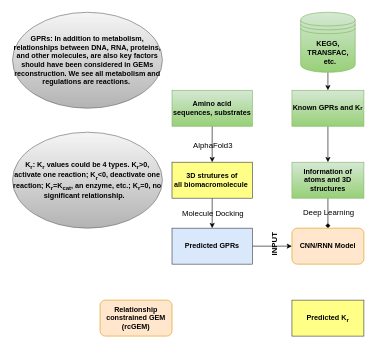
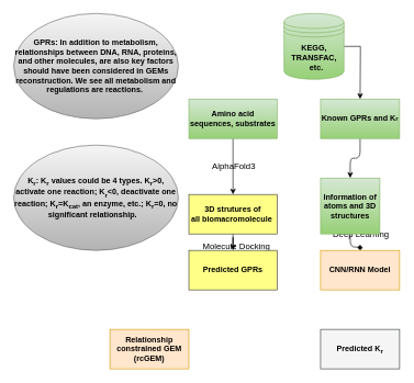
- <mxCell id="22" value="KEGG,&lt;div&gt;TRANSFAC,&lt;br&gt;&lt;div&gt;&amp;nbsp; etc.&lt;/div&gt;&lt;/div&gt;" style="shape=datastore;whiteSpace=wrap;html=1;fillColor=#d5e8d4;gradientColor=#97d077;strokeColor=#82b366;fontStyle=1" vertex="1" parent="1"><mxGeometry x="500.5" y="20" width="91" height="100" as="geometry" /></mxCell>
+ <mxCell id="22" value="KEGG,&lt;div&gt;TRANSFAC,&lt;br&gt;&lt;div&gt;&amp;nbsp; etc.&lt;/div&gt;&lt;/div&gt;" style="shape=datastore;whiteSpace=wrap;html=1;fillColor=#d5e8d4;gradientColor=#97d077;strokeColor=#82b366;fontStyle=1" vertex="1" parent="1"><mxGeometry x="430.5" y="20" width="91" height="100" as="geometry" /></mxCell>
- <mxCell id="7" value="3D strutures of all&amp;nbsp;biomacromolecule&amp;nbsp;" style="rounded=0;whiteSpace=wrap;html=1;fontStyle=1;fillColor=#ffff88;strokeColor=#36393d;" parent="1" vertex="1"><mxGeometry x="286" y="270" width="134" height="60" as="geometry" /></mxCell>
+ <mxCell id="7" value="3D strutures of all&amp;nbsp;biomacromolecule&amp;nbsp;" style="rounded=0;whiteSpace=wrap;html=1;fontStyle=1;fillColor=#ffff88;strokeColor=#36393d;" parent="1" vertex="1"><mxGeometry x="286" y="295" width="134" height="60" as="geometry" /></mxCell>
- <mxCell id="15" value="Information of atoms and 3D structures" style="rounded=0;whiteSpace=wrap;html=1;fontStyle=1;fillColor=#d5e8d4;gradientColor=#97d077;strokeColor=#82b366;" parent="1" vertex="1"><mxGeometry x="486" y="270" width="120" height="60" as="geometry" /></mxCell>
+ <mxCell id="15" value="Information of atoms and 3D structures" style="rounded=0;whiteSpace=wrap;html=1;fontStyle=1;fillColor=#d5e8d4;gradientColor=#97d077;strokeColor=#82b366;" parent="1" vertex="1"><mxGeometry x="486" y="270" width="90" height="85" as="geometry" /></mxCell>
- <mxCell id="10" value="Predicted GPRs" style="rounded=0;whiteSpace=wrap;html=1;fillColor=#dae8fc;strokeColor=#36393d;fontStyle=1;" parent="1" vertex="1"><mxGeometry x="286" y="380" width="134" height="60" as="geometry" /></mxCell>
+ <mxCell id="10" value="Predicted GPRs" style="rounded=0;whiteSpace=wrap;html=1;fillColor=#ffff88;strokeColor=#36393d;fontStyle=1" parent="1" vertex="1"><mxGeometry x="286" y="380" width="134" height="60" as="geometry" /></mxCell>
- <mxCell id="8" style="edgeStyle=orthogonalEdgeStyle;orthogonalLoop=1;jettySize=auto;html=1;entryX=0;entryY=0.5;entryDx=0;entryDy=0;fontStyle=1" parent="1" source="10" target="16" edge="1"><mxGeometry relative="1" as="geometry"><Array as="points"><mxPoint x="446" y="410" /><mxPoint x="446" y="410" /></Array></mxGeometry></mxCell>
- <mxCell id="9" value="INPUT" style="edgeLabel;html=1;align=center;verticalAlign=middle;resizable=0;points=[];rotation=-90;labelBackgroundColor=none;fontSize=13;fontStyle=1" parent="8" vertex="1" connectable="0"><mxGeometry x="0.075" y="2" relative="1" as="geometry"><mxPoint as="offset" /></mxGeometry></mxCell>
- <mxCell id="16" value="CNN/RNN Model" style="whiteSpace=wrap;html=1;fillColor=#ffe6cc;strokeColor=#d79b00;fontStyle=1;rounded=1;" parent="1" vertex="1"><mxGeometry x="486" y="380" width="120" height="60" as="geometry" /></mxCell>
+ <mxCell id="16" value="CNN/RNN Model" style="rounded=0;whiteSpace=wrap;html=1;fillColor=#ffe6cc;strokeColor=#d79b00;fontStyle=1" parent="1" vertex="1"><mxGeometry x="486" y="380" width="120" height="60" as="geometry" /></mxCell>
- <mxCell id="19" value="Relationship constrained GEM (rcGEM)" style="whiteSpace=wrap;html=1;fillColor=#ffe6cc;strokeColor=#d79b00;fontStyle=1;rounded=1;" parent="1" vertex="1"><mxGeometry x="166" y="500" width="120" height="60" as="geometry" /></mxCell>
+ <mxCell id="19" value="Relationship constrained GEM (rcGEM)" style="whiteSpace=wrap;html=1;rounded=0;fillColor=#ffe6cc;strokeColor=#d79b00;fontStyle=1" parent="1" vertex="1"><mxGeometry x="166" y="500" width="120" height="60" as="geometry" /></mxCell>
- <mxCell id="18" value="Predicted K&lt;sub&gt;r&lt;/sub&gt;" style="whiteSpace=wrap;html=1;rounded=0;fillColor=#ffff88;strokeColor=#36393d;fontStyle=1" parent="1" vertex="1"><mxGeometry x="486" y="500" width="120" height="60" as="geometry" /></mxCell>
+ <mxCell id="18" value="Predicted K&lt;sub&gt;r&lt;/sub&gt;" style="whiteSpace=wrap;html=1;rounded=0;fillColor=#f5f5f5;strokeColor=#36393d;fontStyle=1;" parent="1" vertex="1"><mxGeometry x="486" y="500" width="120" height="60" as="geometry" /></mxCell>
